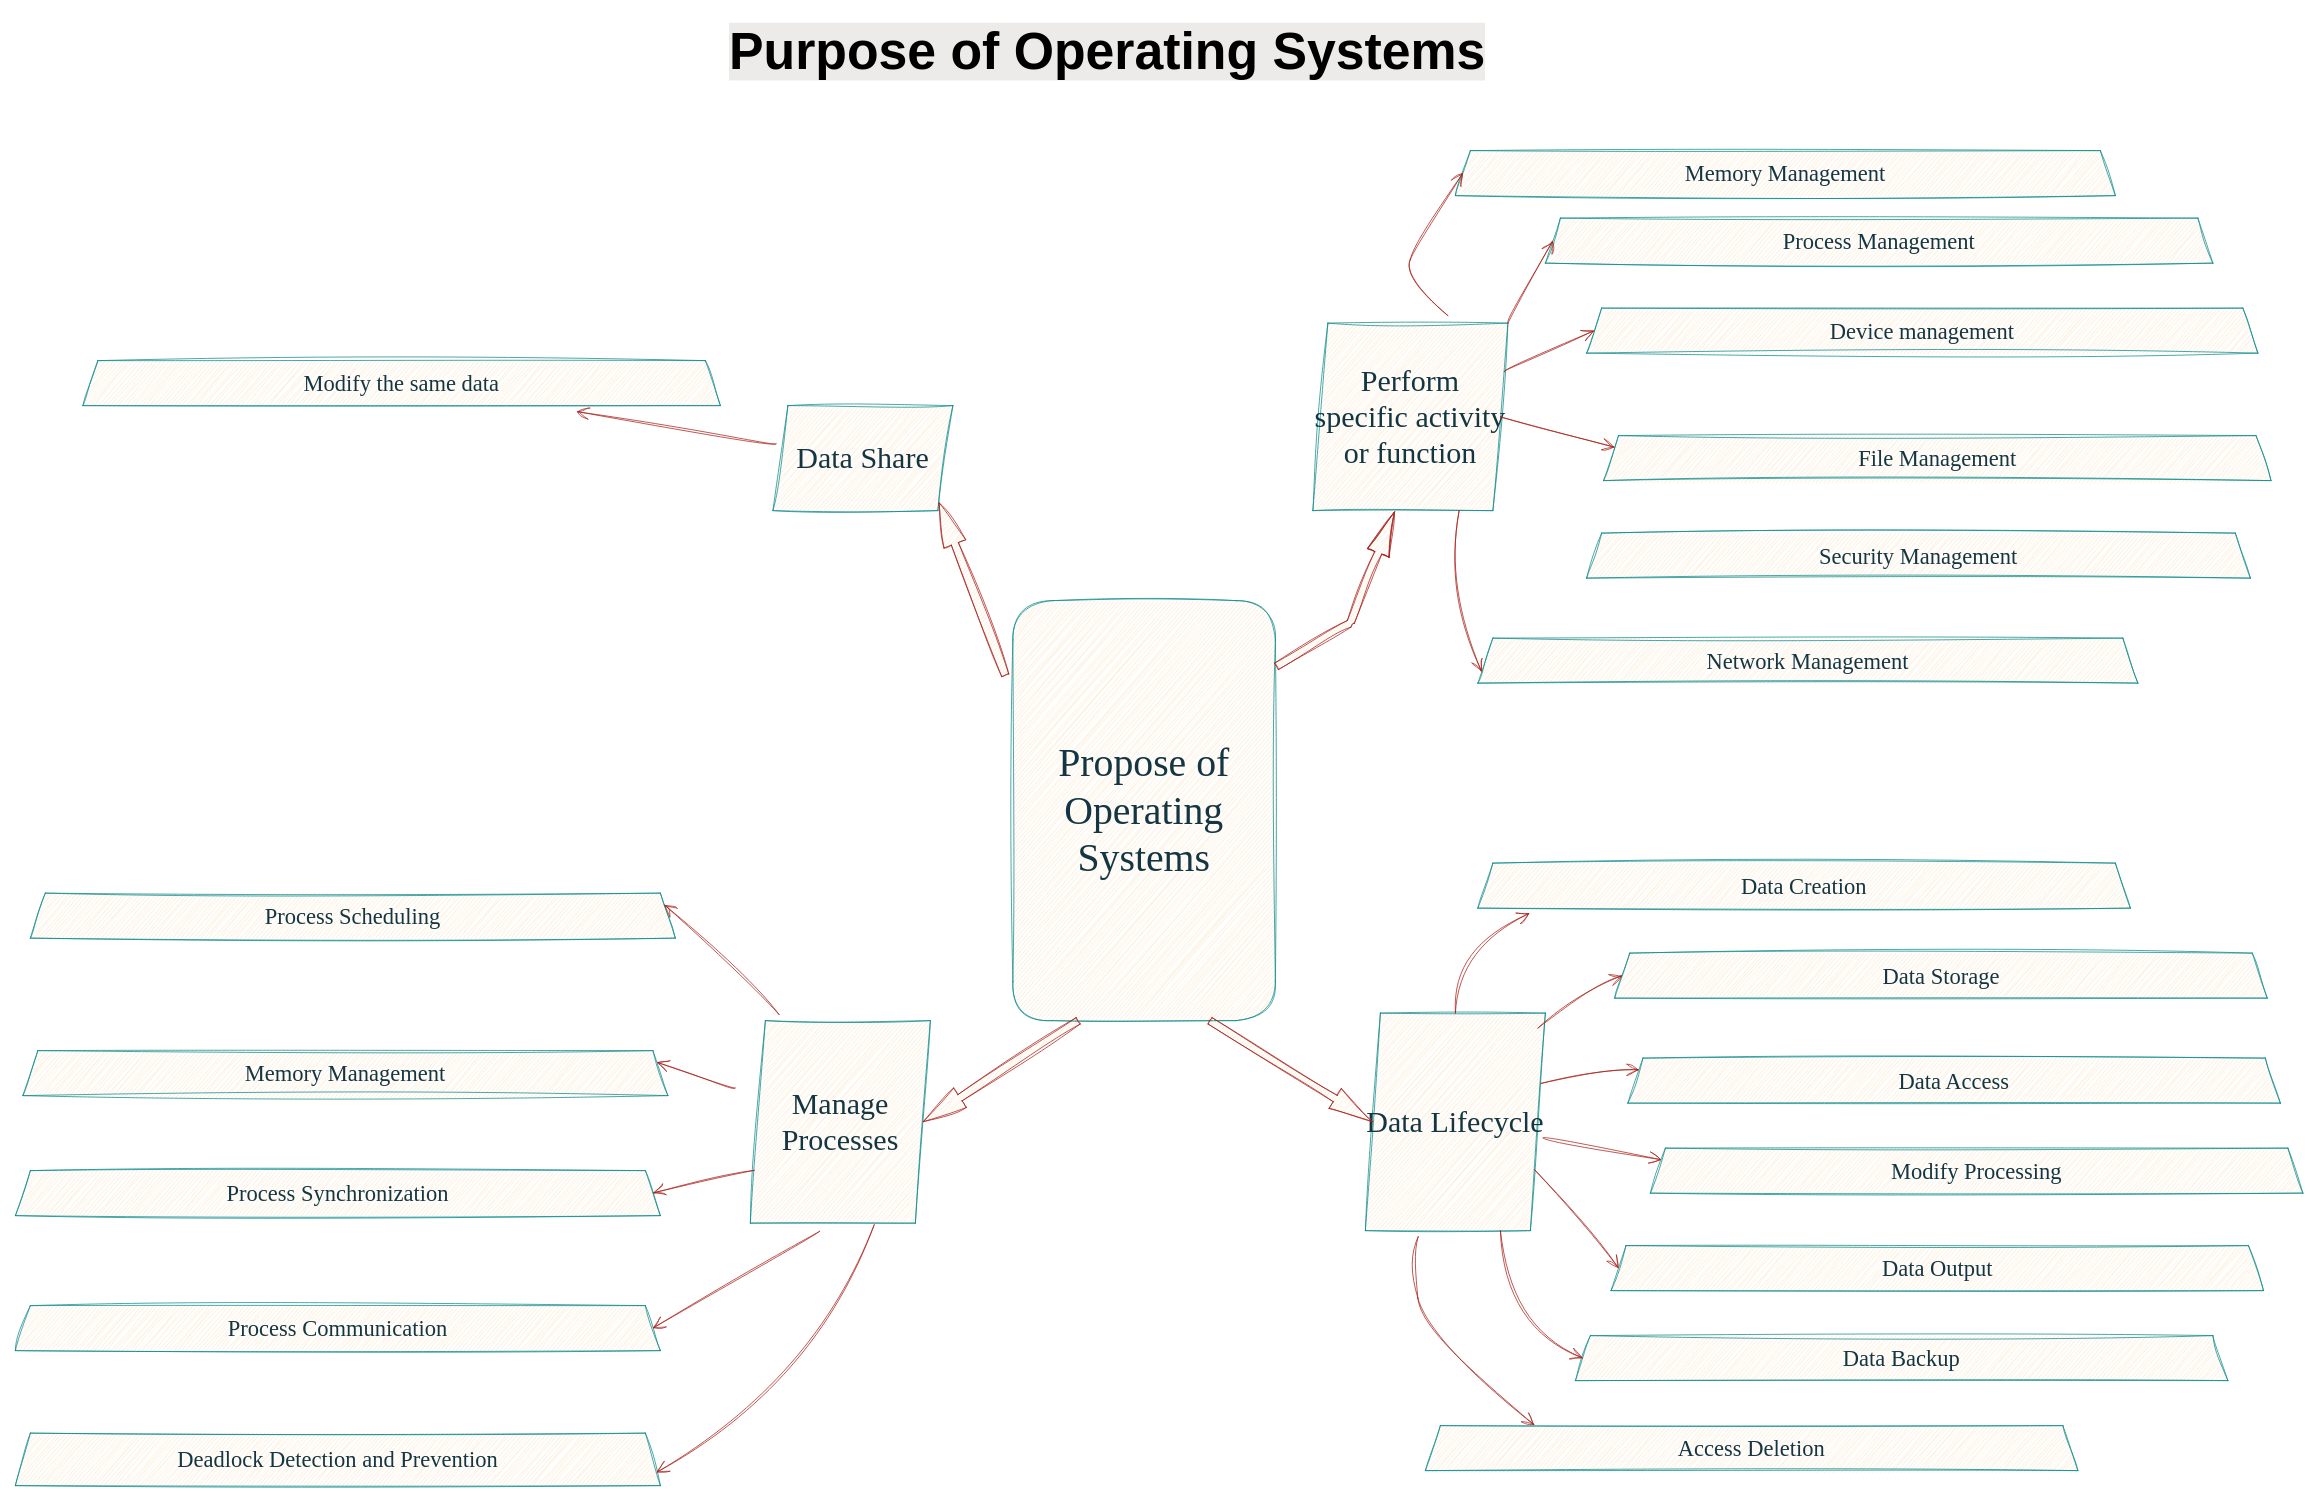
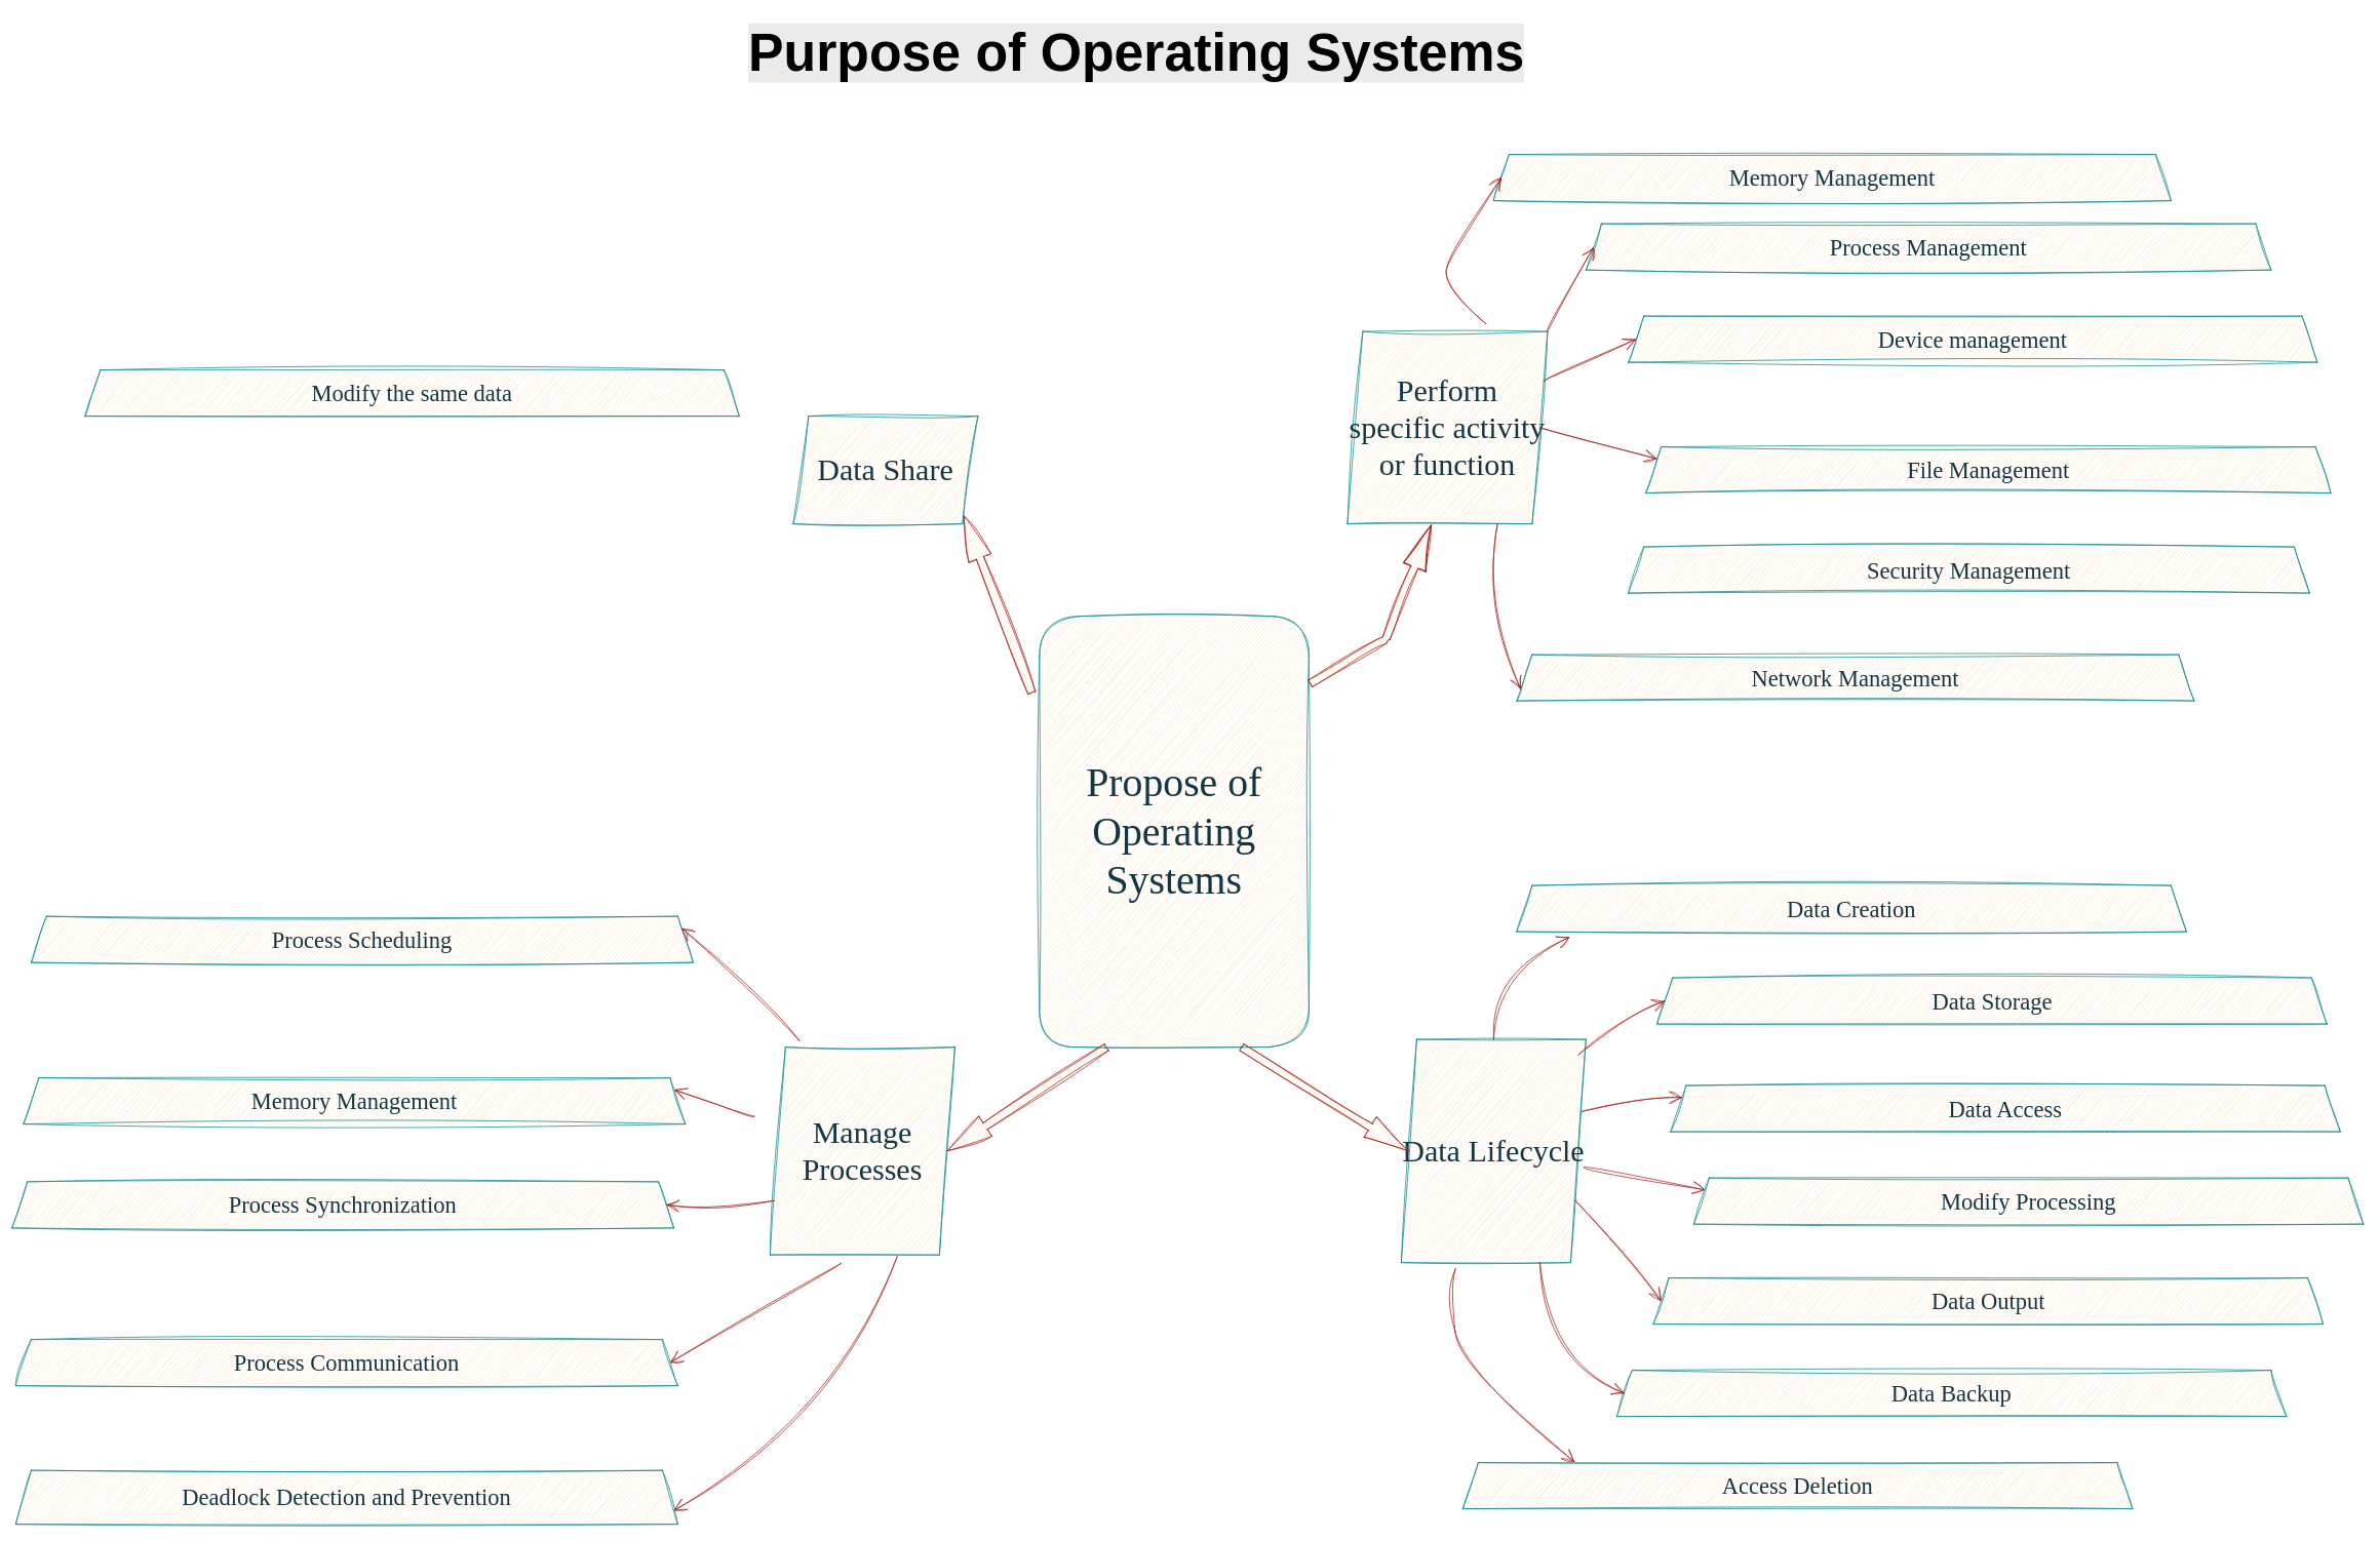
- <mxCell id="37" value="" style="edgeStyle=none;orthogonalLoop=1;jettySize=auto;html=1;rounded=0;sketch=1;hachureGap=4;jiggle=2;curveFitting=1;strokeColor=#A8201A;fontFamily=Architects Daughter;fontSource=https%3A%2F%2Ffonts.googleapis.com%2Fcss%3Ffamily%3DArchitects%2BDaughter;fontSize=16;fontColor=#143642;endArrow=open;startSize=14;endSize=14;sourcePerimeterSpacing=8;targetPerimeterSpacing=8;fillColor=#FAE5C7;curved=1;" edge="1" parent="1" source="6" target="21"><mxGeometry width="140" relative="1" as="geometry"><mxPoint x="450" y="290" as="sourcePoint" /><mxPoint x="590" y="290" as="targetPoint" /><Array as="points" /></mxGeometry></mxCell>
- <mxCell id="24" value="&lt;font style=&quot;font-size: 30px;&quot;&gt;Process Synchronization&lt;/font&gt;" style="shape=trapezoid;perimeter=trapezoidPerimeter;whiteSpace=wrap;html=1;fixedSize=1;sketch=1;hachureGap=4;jiggle=2;curveFitting=1;strokeColor=#0F8B8D;fontFamily=Architects Daughter;fontSource=https%3A%2F%2Ffonts.googleapis.com%2Fcss%3Ffamily%3DArchitects%2BDaughter;fontSize=20;fontColor=#143642;fillColor=#FAE5C7;" vertex="1" parent="1"><mxGeometry x="20" y="1560" width="860" height="60" as="geometry" /></mxCell>
+ <mxCell id="24" value="&lt;font style=&quot;font-size: 30px;&quot;&gt;Process Synchronization&lt;/font&gt;" style="shape=trapezoid;perimeter=trapezoidPerimeter;whiteSpace=wrap;html=1;fixedSize=1;sketch=1;hachureGap=4;jiggle=2;curveFitting=1;strokeColor=#0F8B8D;fontFamily=Architects Daughter;fontSource=https%3A%2F%2Ffonts.googleapis.com%2Fcss%3Ffamily%3DArchitects%2BDaughter;fontSize=20;fontColor=#143642;fillColor=#FAE5C7;" vertex="1" parent="1"><mxGeometry x="15" y="1535" width="860" height="60" as="geometry" /></mxCell>
